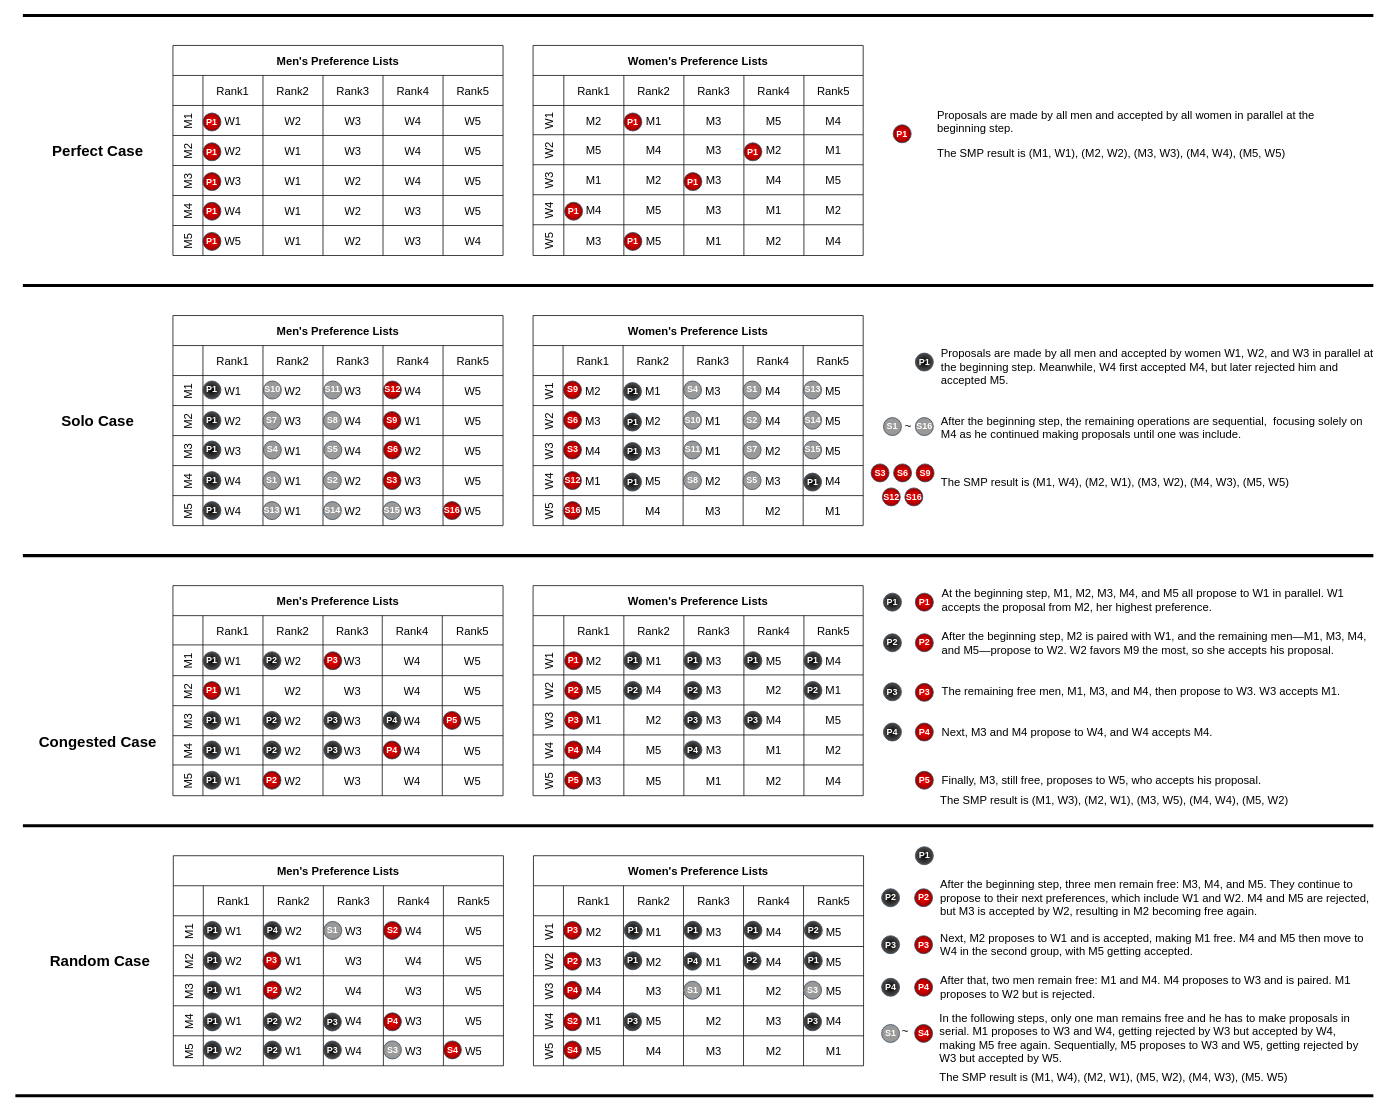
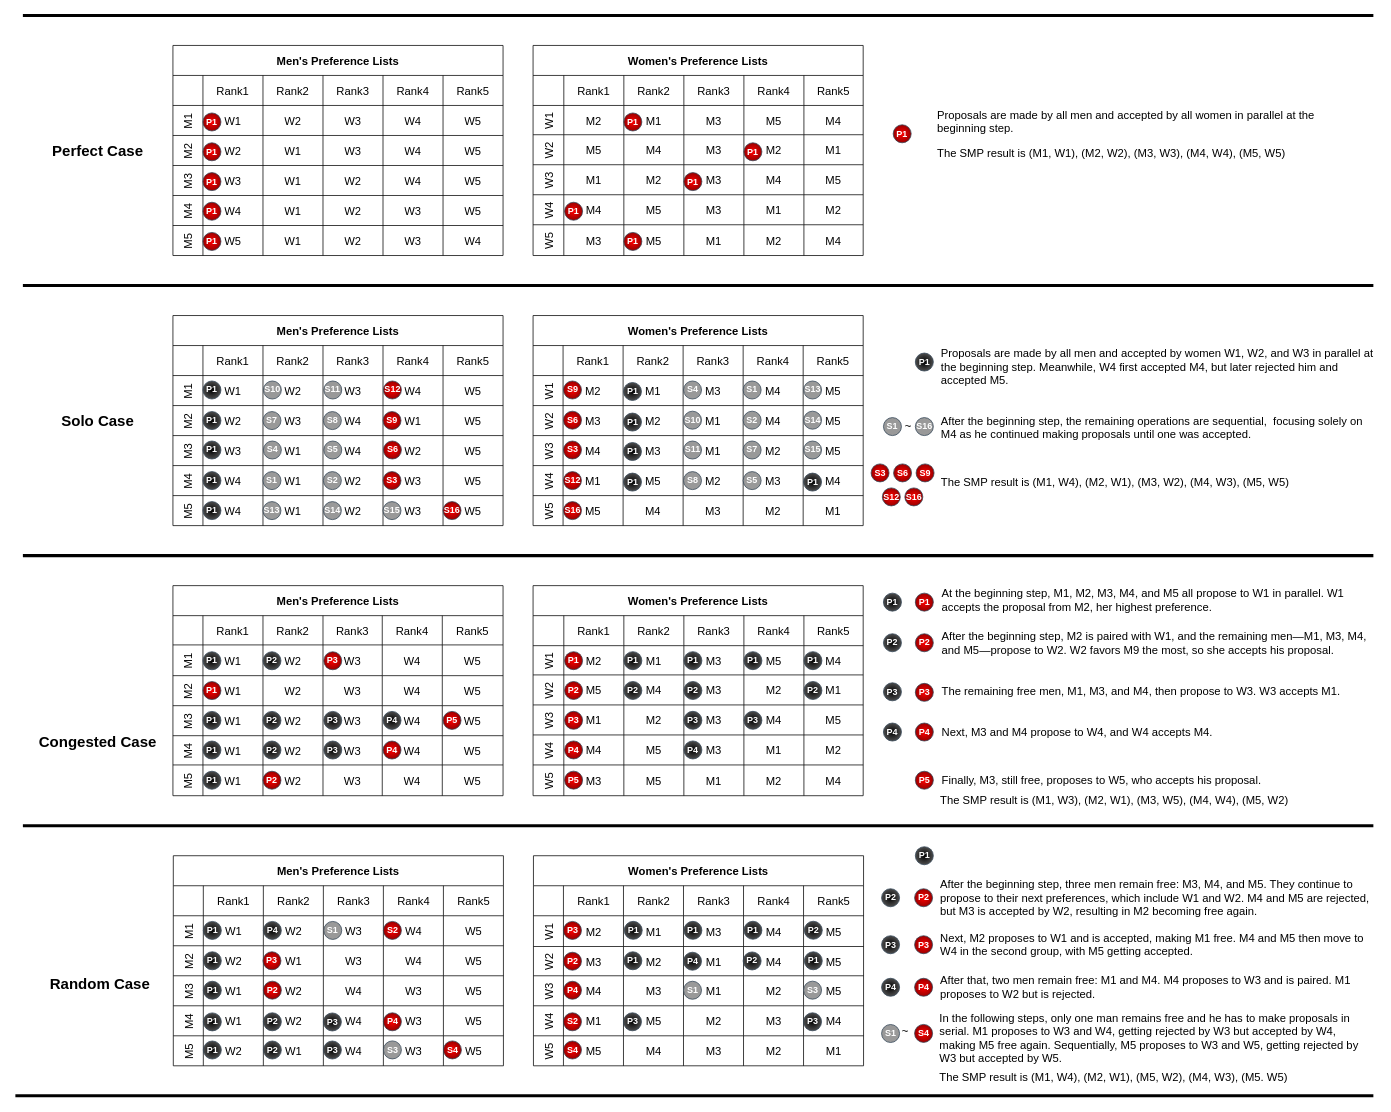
- <mxCell id="319" value="&lt;p style=&quot;&quot;&gt;&lt;span style=&quot;font-size: 15px; font-weight: 400;&quot;&gt;After the beginning step, the remaining operations are sequential,&amp;nbsp;&amp;nbsp;&lt;/span&gt;&lt;span style=&quot;background-color: initial;&quot;&gt;focusing solely on M4 as he continued making proposals until one was include.&amp;nbsp;&lt;/span&gt;&lt;/p&gt;" style="text;strokeColor=none;align=left;fillColor=none;html=1;verticalAlign=middle;whiteSpace=wrap;rounded=0;fontFamily=Helvetica;fontSize=15;fontColor=default;" vertex="1" parent="1"><mxGeometry x="1251.5" y="540" width="578.5" height="57" as="geometry" /></mxCell>
+ <mxCell id="319" value="&lt;p style=&quot;&quot;&gt;&lt;span style=&quot;font-size: 15px; font-weight: 400;&quot;&gt;After the beginning step, the remaining operations are sequential,&amp;nbsp;&amp;nbsp;&lt;/span&gt;&lt;span style=&quot;background-color: initial;&quot;&gt;focusing solely on M4 as he continued making proposals until one was accepted.&amp;nbsp;&lt;/span&gt;&lt;/p&gt;" style="text;strokeColor=none;align=left;fillColor=none;html=1;verticalAlign=middle;whiteSpace=wrap;rounded=0;fontFamily=Helvetica;fontSize=15;fontColor=default;" vertex="1" parent="1"><mxGeometry x="1251.5" y="540" width="578.5" height="57" as="geometry" /></mxCell>
- <mxCell id="358" value="&lt;font style=&quot;font-size: 20px;&quot;&gt;&lt;b&gt;Random Case&lt;/b&gt;&lt;/font&gt;" style="text;strokeColor=none;align=center;fillColor=none;html=1;verticalAlign=middle;whiteSpace=wrap;rounded=0;" vertex="1" parent="1"><mxGeometry x="53" y="1240" width="160" height="80" as="geometry" /></mxCell>
+ <mxCell id="358" value="&lt;font style=&quot;font-size: 20px;&quot;&gt;&lt;b&gt;Random Case&lt;/b&gt;&lt;/font&gt;" style="text;strokeColor=none;align=center;fillColor=none;html=1;verticalAlign=middle;whiteSpace=wrap;rounded=0;" vertex="1" parent="1"><mxGeometry x="53" y="1270" width="160" height="80" as="geometry" /></mxCell>
